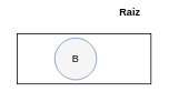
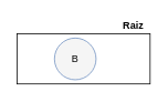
- <mxCell id="4" value="&lt;b&gt;Raiz&lt;/b&gt;" style="text;html=1;strokeColor=none;fillColor=none;align=center;verticalAlign=middle;whiteSpace=wrap;rounded=0;" vertex="1" parent="1"><mxGeometry x="135" y="5" width="40" height="20" as="geometry" /></mxCell>
+ <mxCell id="4" value="&lt;b&gt;Raiz&lt;/b&gt;" style="text;html=1;strokeColor=none;fillColor=none;align=center;verticalAlign=middle;whiteSpace=wrap;rounded=0;" vertex="1" parent="1"><mxGeometry x="140" y="20" width="40" height="20" as="geometry" /></mxCell>
